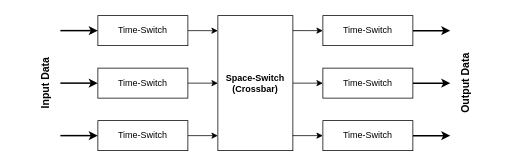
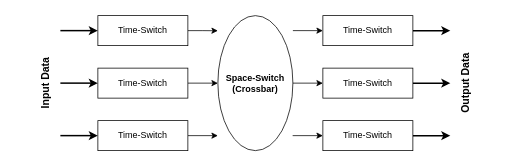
- <mxCell id="7" value="&lt;b&gt;Space-Switch (Crossbar)&lt;/b&gt;" style="rounded=0;whiteSpace=wrap;html=1;" vertex="1" parent="1"><mxGeometry x="290" y="20" width="100" height="180" as="geometry" /></mxCell>
+ <mxCell id="7" value="&lt;b&gt;Space-Switch (Crossbar)&lt;/b&gt;" style="ellipse;whiteSpace=wrap;html=1;" vertex="1" parent="1"><mxGeometry x="290" y="20" width="100" height="180" as="geometry" /></mxCell>
